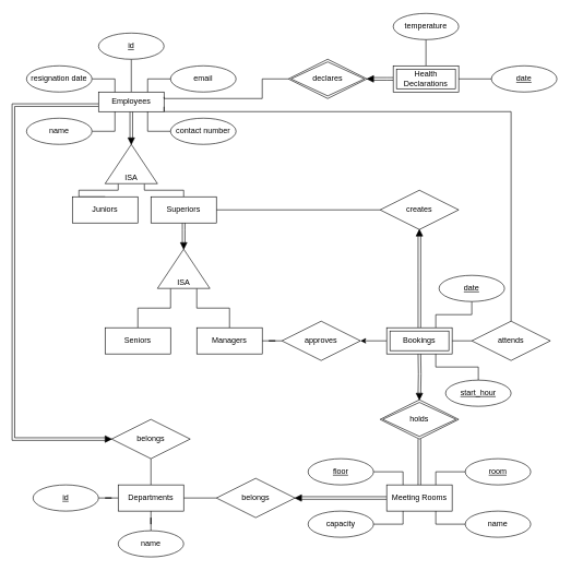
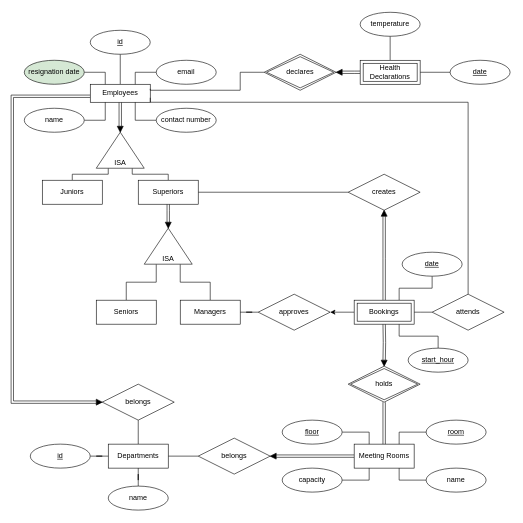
- <mxCell id="71" value="resignation date" style="ellipse;whiteSpace=wrap;html=1;align=center;fontStyle=0" parent="1" vertex="1"><mxGeometry x="40" y="100" width="100" height="40" as="geometry" /></mxCell>
+ <mxCell id="71" value="resignation date" style="ellipse;whiteSpace=wrap;html=1;align=center;fontStyle=0;fillColor=#d5e8d4;" parent="1" vertex="1"><mxGeometry x="40" y="100" width="100" height="40" as="geometry" /></mxCell>
- <mxCell id="5" value="Juniors" style="whiteSpace=wrap;html=1;align=center;" parent="1" vertex="1"><mxGeometry x="110" y="300" width="100" height="40" as="geometry" /></mxCell>
+ <mxCell id="5" value="Juniors" style="whiteSpace=wrap;html=1;align=center;" parent="1" vertex="1"><mxGeometry x="70" y="300" width="100" height="40" as="geometry" /></mxCell>
